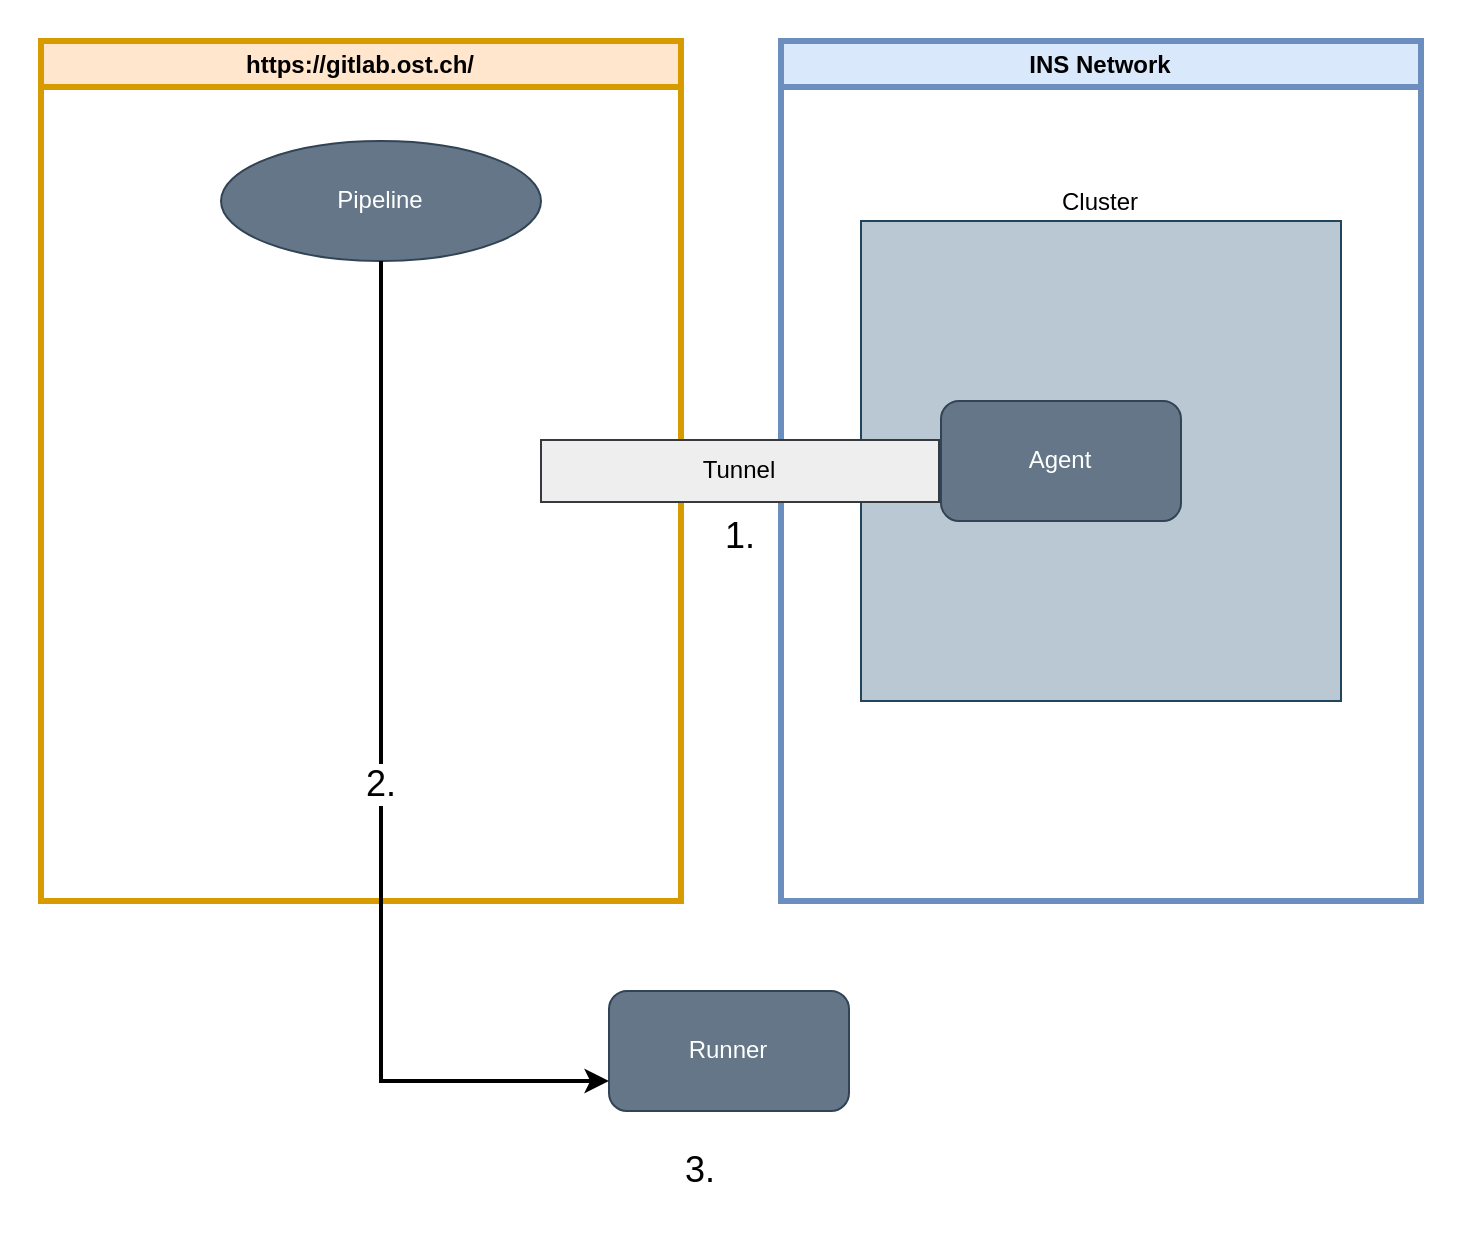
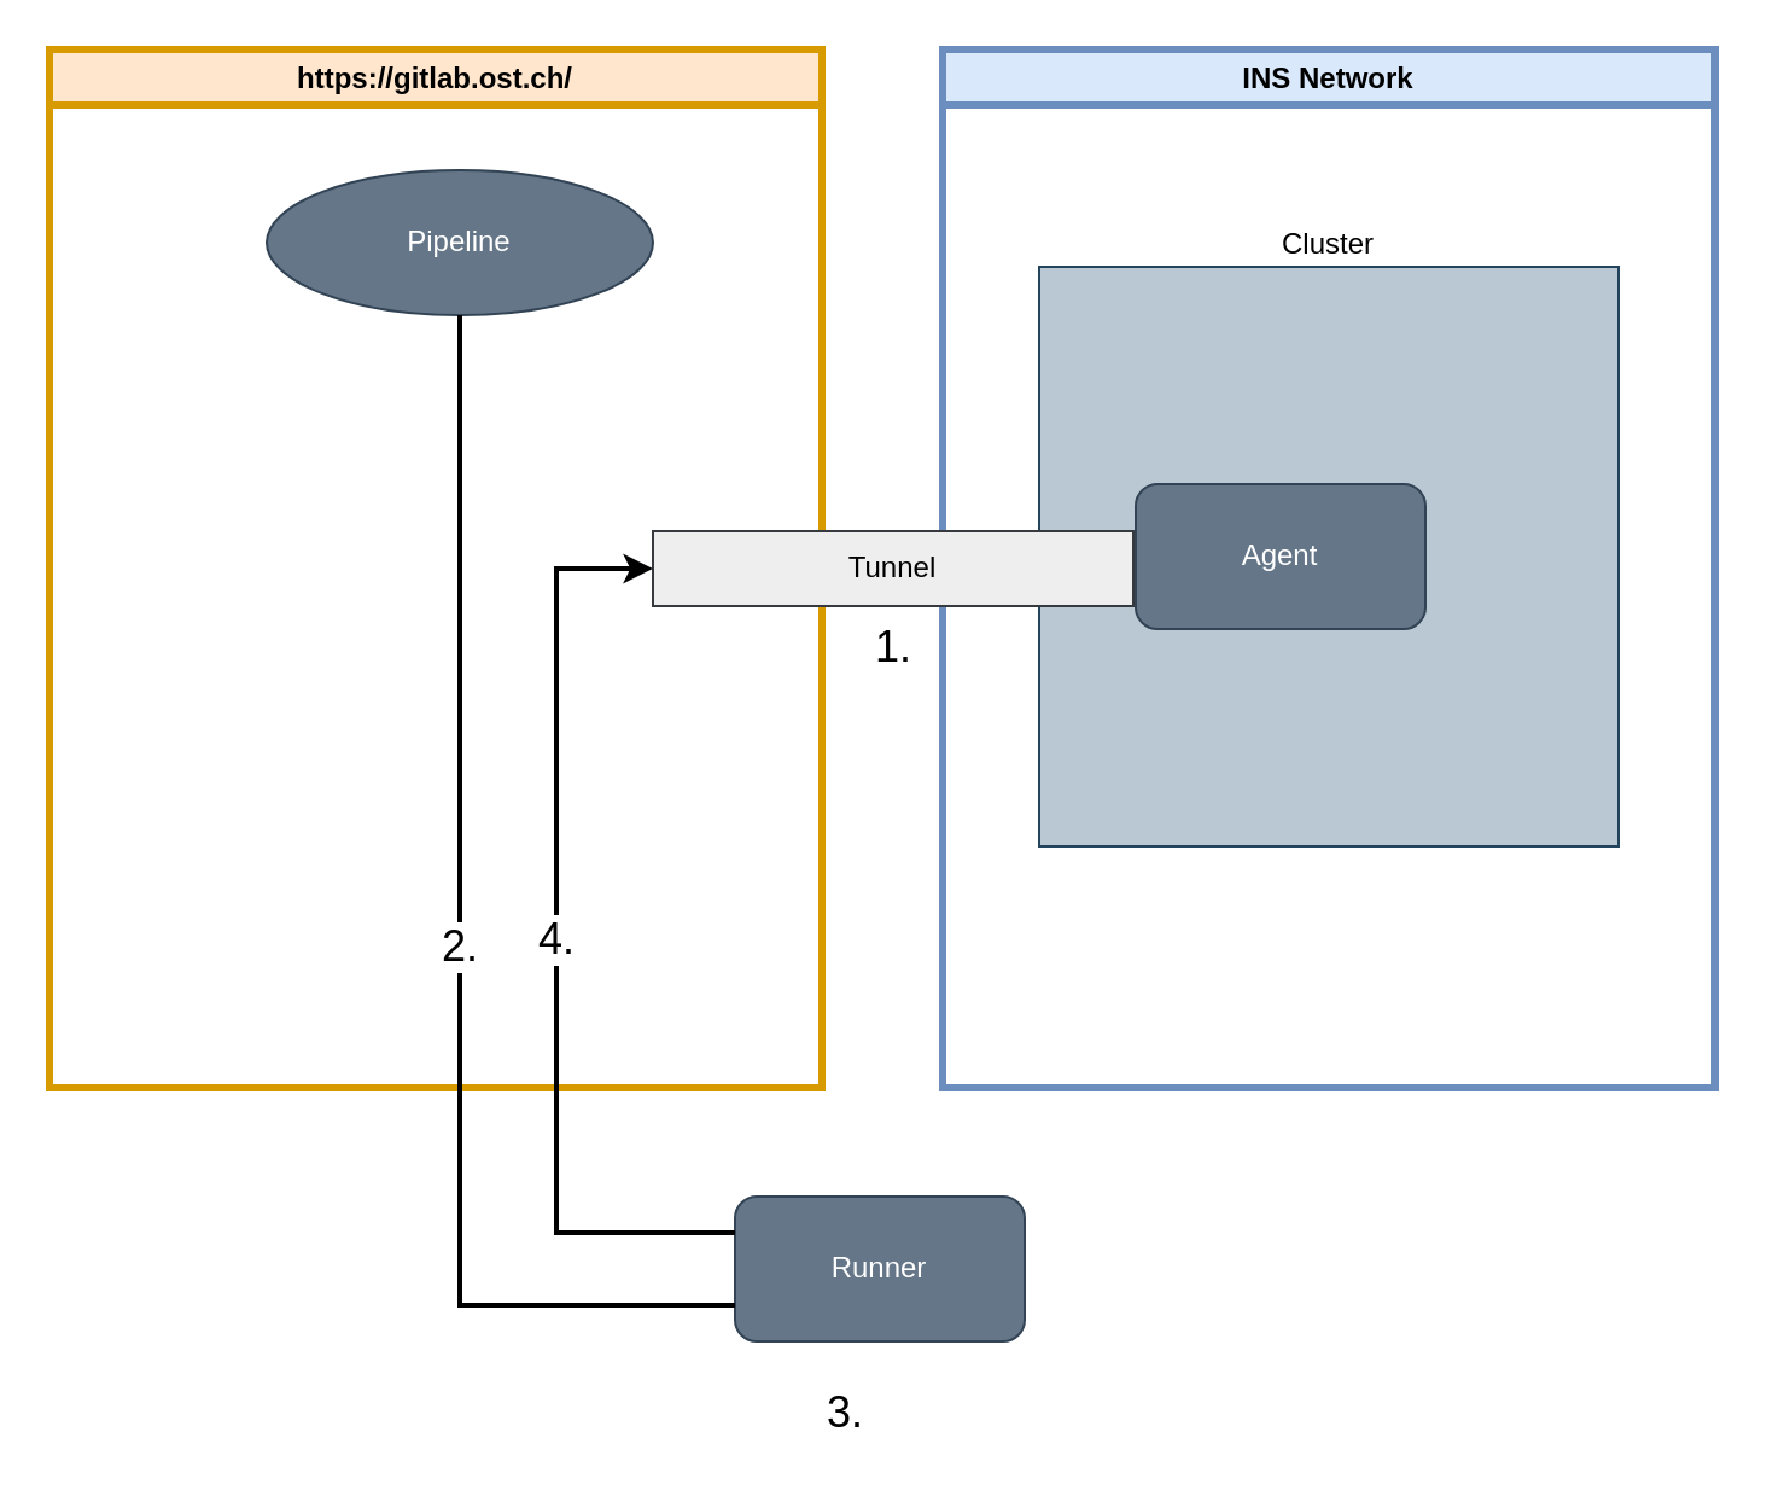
+ <mxCell id="9" value="4." style="endArrow=classic;html=1;rounded=0;exitX=0;exitY=0.25;exitDx=0;exitDy=0;entryX=0;entryY=0.5;entryDx=0;entryDy=0;strokeWidth=2;fontSize=18;" edge="1" parent="1" source="7" target="8"><mxGeometry width="50" height="50" relative="1" as="geometry"><mxPoint x="340" y="360" as="sourcePoint" /><mxPoint x="390" y="310" as="targetPoint" /><Array as="points"><mxPoint x="230" y="510" /><mxPoint x="230" y="235" /></Array></mxGeometry></mxCell>
- <mxCell id="10" value="2." style="endArrow=classic;html=1;rounded=0;strokeWidth=2;exitX=0.5;exitY=1;exitDx=0;exitDy=0;entryX=0;entryY=0.75;entryDx=0;entryDy=0;fontSize=18;" edge="1" parent="1" source="3" target="7"><mxGeometry width="50" height="50" relative="1" as="geometry"><mxPoint x="340" y="360" as="sourcePoint" /><mxPoint x="390" y="310" as="targetPoint" /><Array as="points"><mxPoint x="190" y="540" /></Array></mxGeometry></mxCell>
+ <mxCell id="10" value="2." style="endArrow=none;html=1;rounded=0;strokeWidth=2;exitX=0.5;exitY=1;exitDx=0;exitDy=0;entryX=0;entryY=0.75;entryDx=0;entryDy=0;fontSize=18;" edge="1" parent="1" source="3" target="7"><mxGeometry width="50" height="50" relative="1" as="geometry"><mxPoint x="340" y="360" as="sourcePoint" /><mxPoint x="390" y="310" as="targetPoint" /><Array as="points"><mxPoint x="190" y="540" /></Array></mxGeometry></mxCell>
